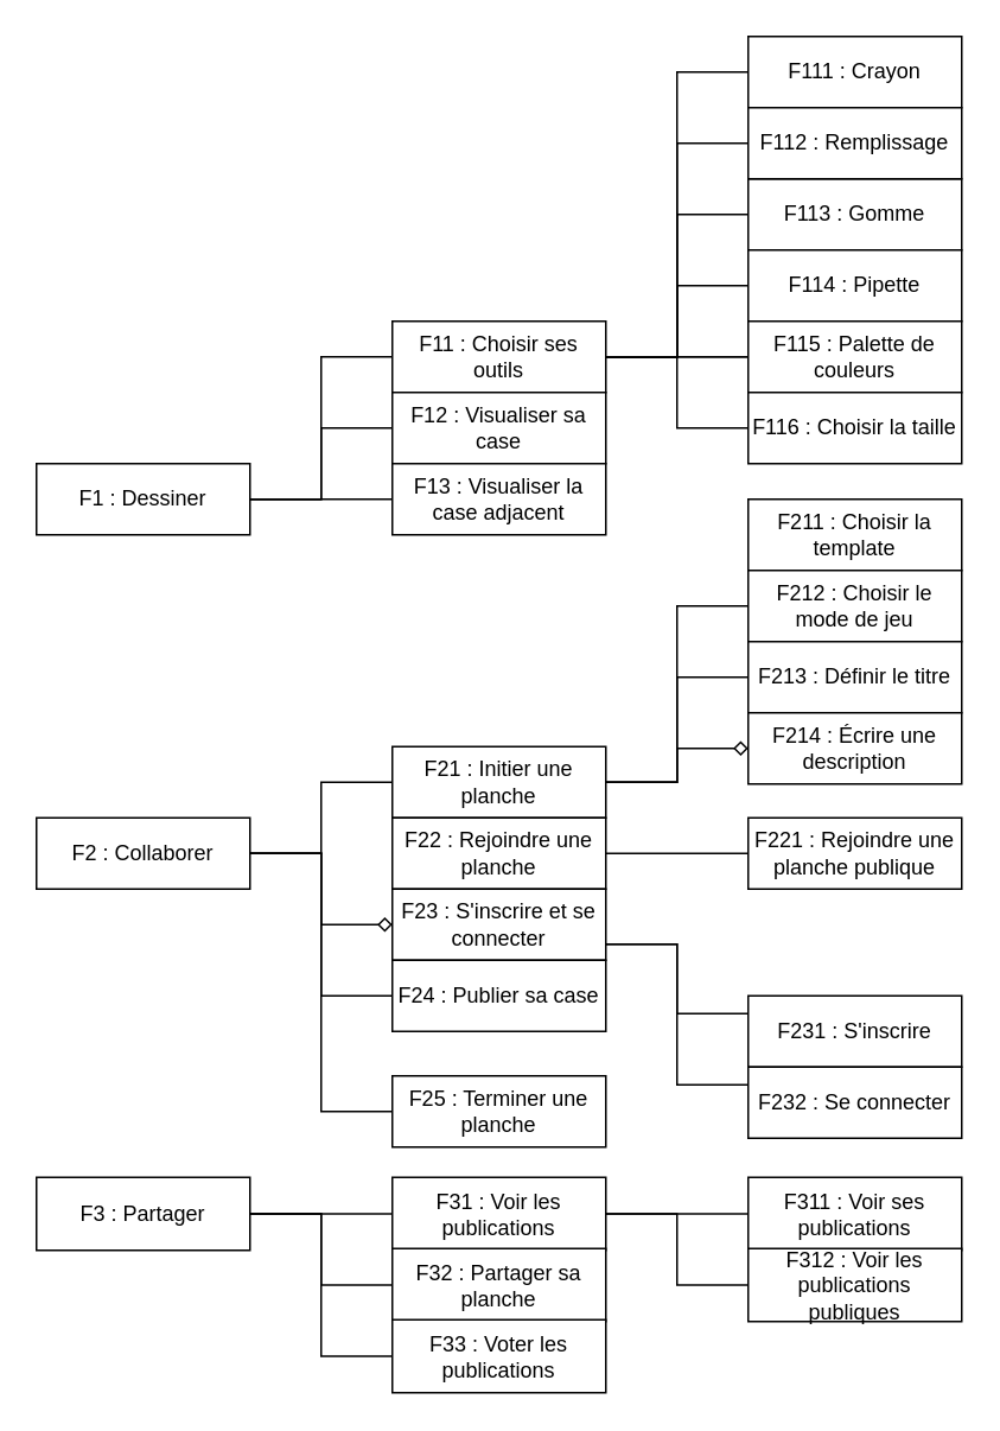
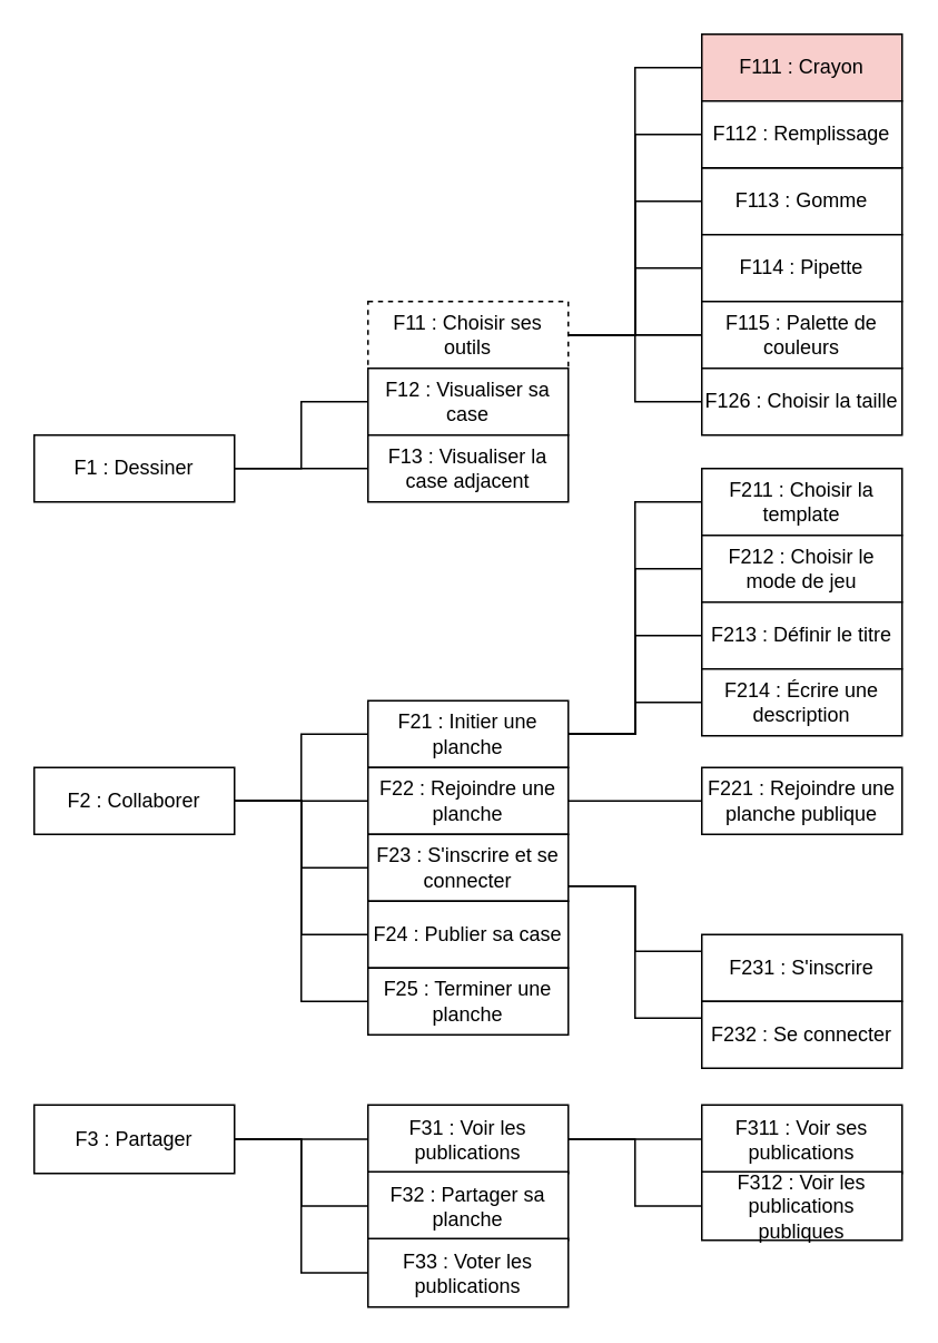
- <mxCell id="47" value="F111 : Crayon" style="rounded=0;whiteSpace=wrap;html=1;" vertex="1" parent="1"><mxGeometry x="420" y="20" width="120" height="40" as="geometry" /></mxCell>
+ <mxCell id="47" value="F111 : Crayon" style="rounded=0;whiteSpace=wrap;html=1;fillColor=#f8cecc;" vertex="1" parent="1"><mxGeometry x="420" y="20" width="120" height="40" as="geometry" /></mxCell>
- <mxCell id="3" style="edgeStyle=orthogonalEdgeStyle;rounded=0;orthogonalLoop=1;jettySize=auto;html=1;entryX=0;entryY=0.5;entryDx=0;entryDy=0;endArrow=none;endFill=0;" edge="1" parent="1" source="5" target="23"><mxGeometry relative="1" as="geometry" /></mxCell>
- <mxCell id="23" value="F11 : Choisir ses outils" style="rounded=0;whiteSpace=wrap;html=1;" vertex="1" parent="1"><mxGeometry x="220" y="180" width="120" height="40" as="geometry" /></mxCell>
+ <mxCell id="23" value="F11 : Choisir ses outils" style="rounded=0;whiteSpace=wrap;html=1;dashed=1;" vertex="1" parent="1"><mxGeometry x="220" y="180" width="120" height="40" as="geometry" /></mxCell>
- <mxCell id="57" value="F116 : Choisir la taille" style="rounded=0;whiteSpace=wrap;html=1;" vertex="1" parent="1"><mxGeometry x="420" y="220" width="120" height="40" as="geometry" /></mxCell>
+ <mxCell id="57" value="F126 : Choisir la taille" style="rounded=0;whiteSpace=wrap;html=1;" vertex="1" parent="1"><mxGeometry x="420" y="220" width="120" height="40" as="geometry" /></mxCell>
+ <mxCell id="26" style="edgeStyle=orthogonalEdgeStyle;rounded=0;orthogonalLoop=1;jettySize=auto;html=1;entryX=0;entryY=0.5;entryDx=0;entryDy=0;endArrow=none;endFill=0;" edge="1" parent="1" source="30" target="52"><mxGeometry relative="1" as="geometry" /></mxCell>
- <mxCell id="29" style="edgeStyle=orthogonalEdgeStyle;rounded=0;orthogonalLoop=1;jettySize=auto;html=1;endArrow=diamond;endFill=0;" edge="1" parent="1" source="30" target="55"><mxGeometry relative="1" as="geometry" /></mxCell>
+ <mxCell id="29" style="edgeStyle=orthogonalEdgeStyle;rounded=0;orthogonalLoop=1;jettySize=auto;html=1;endArrow=none;endFill=0;" edge="1" parent="1" source="30" target="55"><mxGeometry relative="1" as="geometry" /></mxCell>
+ <mxCell id="7" style="edgeStyle=orthogonalEdgeStyle;rounded=0;orthogonalLoop=1;jettySize=auto;html=1;entryX=0;entryY=0.5;entryDx=0;entryDy=0;endArrow=none;endFill=0;" edge="1" parent="1" source="11" target="32"><mxGeometry relative="1" as="geometry" /></mxCell>
- <mxCell id="8" style="edgeStyle=orthogonalEdgeStyle;rounded=0;orthogonalLoop=1;jettySize=auto;html=1;entryX=0;entryY=0.5;entryDx=0;entryDy=0;endArrow=diamond;endFill=0;" edge="1" parent="1" source="11" target="35"><mxGeometry relative="1" as="geometry" /></mxCell>
+ <mxCell id="8" style="edgeStyle=orthogonalEdgeStyle;rounded=0;orthogonalLoop=1;jettySize=auto;html=1;entryX=0;entryY=0.5;entryDx=0;entryDy=0;endArrow=none;endFill=0;" edge="1" parent="1" source="11" target="35"><mxGeometry relative="1" as="geometry" /></mxCell>
- <mxCell id="56" value="F25 : Terminer une planche" style="rounded=0;whiteSpace=wrap;html=1;" vertex="1" parent="1"><mxGeometry x="220" y="604" width="120" height="40" as="geometry" /></mxCell>
+ <mxCell id="56" value="F25 : Terminer une planche" style="rounded=0;whiteSpace=wrap;html=1;" vertex="1" parent="1"><mxGeometry x="220" y="579" width="120" height="40" as="geometry" /></mxCell>
